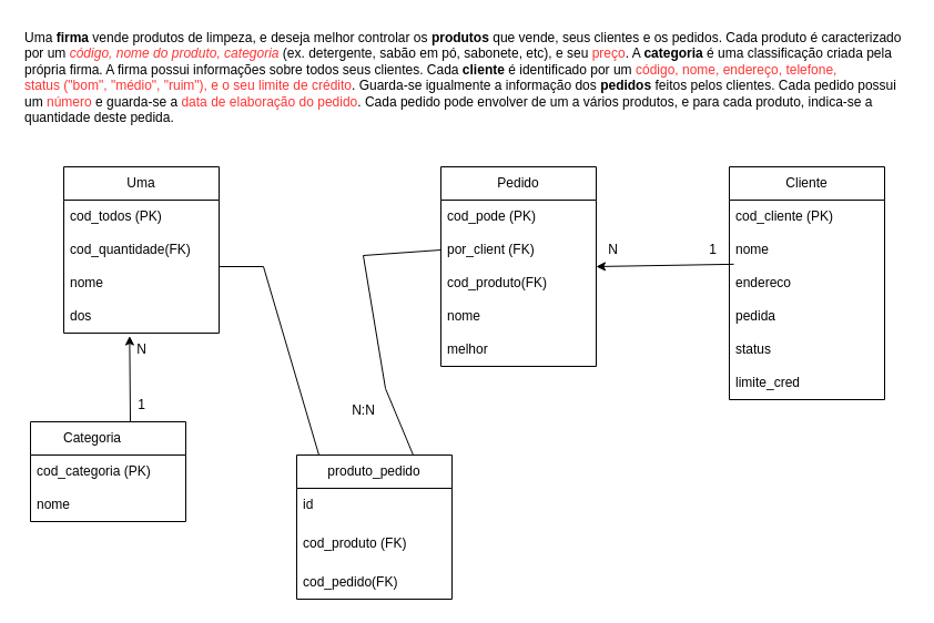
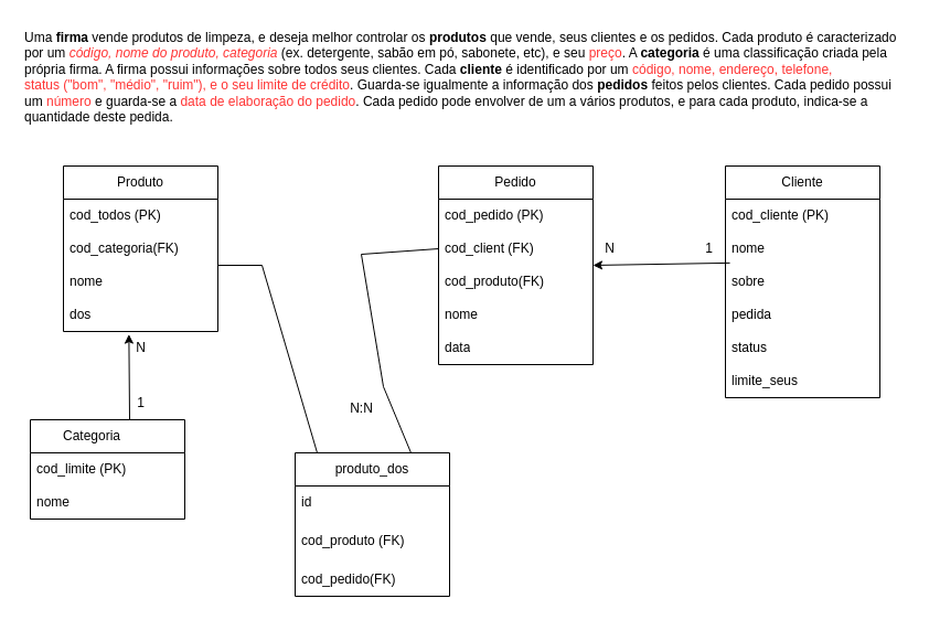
- <mxCell id="3" value="&lt;font color=&quot;#000000&quot;&gt;Uma&lt;/font&gt;" style="swimlane;fontStyle=0;childLayout=stackLayout;horizontal=1;startSize=30;horizontalStack=0;resizeParent=1;resizeParentMax=0;resizeLast=0;collapsible=1;marginBottom=0;whiteSpace=wrap;html=1;fontColor=#FF3333;" parent="1" vertex="1"><mxGeometry x="57" y="150" width="140" height="150" as="geometry" /></mxCell>
+ <mxCell id="3" value="&lt;font color=&quot;#000000&quot;&gt;Produto&lt;/font&gt;" style="swimlane;fontStyle=0;childLayout=stackLayout;horizontal=1;startSize=30;horizontalStack=0;resizeParent=1;resizeParentMax=0;resizeLast=0;collapsible=1;marginBottom=0;whiteSpace=wrap;html=1;fontColor=#FF3333;" parent="1" vertex="1"><mxGeometry x="57" y="150" width="140" height="150" as="geometry" /></mxCell>
- <mxCell id="9" value="cod_pode (PK)&lt;span style=&quot;white-space: pre;&quot;&gt;&#09;&lt;/span&gt;" style="text;strokeColor=none;fillColor=none;align=left;verticalAlign=middle;spacingLeft=4;spacingRight=4;overflow=hidden;points=[[0,0.5],[1,0.5]];portConstraint=eastwest;rotatable=0;whiteSpace=wrap;html=1;fontColor=#000000;" parent="8" vertex="1"><mxGeometry y="30" width="140" height="30" as="geometry" /></mxCell>
+ <mxCell id="9" value="cod_pedido (PK)&lt;span style=&quot;white-space: pre;&quot;&gt;&#09;&lt;/span&gt;" style="text;strokeColor=none;fillColor=none;align=left;verticalAlign=middle;spacingLeft=4;spacingRight=4;overflow=hidden;points=[[0,0.5],[1,0.5]];portConstraint=eastwest;rotatable=0;whiteSpace=wrap;html=1;fontColor=#000000;" parent="8" vertex="1"><mxGeometry y="30" width="140" height="30" as="geometry" /></mxCell>
- <mxCell id="5" value="cod_quantidade(FK)" style="text;strokeColor=none;fillColor=none;align=left;verticalAlign=middle;spacingLeft=4;spacingRight=4;overflow=hidden;points=[[0,0.5],[1,0.5]];portConstraint=eastwest;rotatable=0;whiteSpace=wrap;html=1;fontColor=#000000;" parent="3" vertex="1"><mxGeometry y="60" width="140" height="30" as="geometry" /></mxCell>
+ <mxCell id="5" value="cod_categoria(FK)" style="text;strokeColor=none;fillColor=none;align=left;verticalAlign=middle;spacingLeft=4;spacingRight=4;overflow=hidden;points=[[0,0.5],[1,0.5]];portConstraint=eastwest;rotatable=0;whiteSpace=wrap;html=1;fontColor=#000000;" parent="3" vertex="1"><mxGeometry y="60" width="140" height="30" as="geometry" /></mxCell>
- <mxCell id="10" value="por_client (FK)" style="text;strokeColor=none;fillColor=none;align=left;verticalAlign=middle;spacingLeft=4;spacingRight=4;overflow=hidden;points=[[0,0.5],[1,0.5]];portConstraint=eastwest;rotatable=0;whiteSpace=wrap;html=1;fontColor=#000000;" parent="8" vertex="1"><mxGeometry y="60" width="140" height="30" as="geometry" /></mxCell>
+ <mxCell id="10" value="cod_client (FK)" style="text;strokeColor=none;fillColor=none;align=left;verticalAlign=middle;spacingLeft=4;spacingRight=4;overflow=hidden;points=[[0,0.5],[1,0.5]];portConstraint=eastwest;rotatable=0;whiteSpace=wrap;html=1;fontColor=#000000;" parent="8" vertex="1"><mxGeometry y="60" width="140" height="30" as="geometry" /></mxCell>
- <mxCell id="17" value="endereco" style="text;strokeColor=none;fillColor=none;align=left;verticalAlign=middle;spacingLeft=4;spacingRight=4;overflow=hidden;points=[[0,0.5],[1,0.5]];portConstraint=eastwest;rotatable=0;whiteSpace=wrap;html=1;fontColor=#000000;" parent="14" vertex="1"><mxGeometry y="90" width="140" height="30" as="geometry" /></mxCell>
+ <mxCell id="17" value="sobre" style="text;strokeColor=none;fillColor=none;align=left;verticalAlign=middle;spacingLeft=4;spacingRight=4;overflow=hidden;points=[[0,0.5],[1,0.5]];portConstraint=eastwest;rotatable=0;whiteSpace=wrap;html=1;fontColor=#000000;" parent="14" vertex="1"><mxGeometry y="90" width="140" height="30" as="geometry" /></mxCell>
- <mxCell id="13" value="melhor" style="text;strokeColor=none;fillColor=none;align=left;verticalAlign=middle;spacingLeft=4;spacingRight=4;overflow=hidden;points=[[0,0.5],[1,0.5]];portConstraint=eastwest;rotatable=0;whiteSpace=wrap;html=1;fontColor=#000000;" parent="8" vertex="1"><mxGeometry y="150" width="140" height="30" as="geometry" /></mxCell>
+ <mxCell id="13" value="data" style="text;strokeColor=none;fillColor=none;align=left;verticalAlign=middle;spacingLeft=4;spacingRight=4;overflow=hidden;points=[[0,0.5],[1,0.5]];portConstraint=eastwest;rotatable=0;whiteSpace=wrap;html=1;fontColor=#000000;" parent="8" vertex="1"><mxGeometry y="150" width="140" height="30" as="geometry" /></mxCell>
- <mxCell id="20" value="limite_cred" style="text;strokeColor=none;fillColor=none;align=left;verticalAlign=middle;spacingLeft=4;spacingRight=4;overflow=hidden;points=[[0,0.5],[1,0.5]];portConstraint=eastwest;rotatable=0;whiteSpace=wrap;html=1;fontColor=#000000;" parent="14" vertex="1"><mxGeometry y="180" width="140" height="30" as="geometry" /></mxCell>
+ <mxCell id="20" value="limite_seus" style="text;strokeColor=none;fillColor=none;align=left;verticalAlign=middle;spacingLeft=4;spacingRight=4;overflow=hidden;points=[[0,0.5],[1,0.5]];portConstraint=eastwest;rotatable=0;whiteSpace=wrap;html=1;fontColor=#000000;" parent="14" vertex="1"><mxGeometry y="180" width="140" height="30" as="geometry" /></mxCell>
- <mxCell id="22" value="cod_categoria (PK)&lt;span style=&quot;white-space: pre;&quot;&gt;&#09;&lt;/span&gt;" style="text;strokeColor=none;fillColor=none;align=left;verticalAlign=middle;spacingLeft=4;spacingRight=4;overflow=hidden;points=[[0,0.5],[1,0.5]];portConstraint=eastwest;rotatable=0;whiteSpace=wrap;html=1;fontColor=#000000;" parent="21" vertex="1"><mxGeometry y="30" width="140" height="30" as="geometry" /></mxCell>
+ <mxCell id="22" value="cod_limite (PK)&lt;span style=&quot;white-space: pre;&quot;&gt;&#09;&lt;/span&gt;" style="text;strokeColor=none;fillColor=none;align=left;verticalAlign=middle;spacingLeft=4;spacingRight=4;overflow=hidden;points=[[0,0.5],[1,0.5]];portConstraint=eastwest;rotatable=0;whiteSpace=wrap;html=1;fontColor=#000000;" parent="21" vertex="1"><mxGeometry y="30" width="140" height="30" as="geometry" /></mxCell>
- <mxCell id="31" value="&lt;font color=&quot;#000000&quot;&gt;produto_pedido&lt;/font&gt;" style="swimlane;fontStyle=0;childLayout=stackLayout;horizontal=1;startSize=30;horizontalStack=0;resizeParent=1;resizeParentMax=0;resizeLast=0;collapsible=1;marginBottom=0;whiteSpace=wrap;html=1;fontColor=#FF3333;" parent="1" vertex="1"><mxGeometry x="267" y="410" width="140" height="130" as="geometry" /></mxCell>
+ <mxCell id="31" value="&lt;font color=&quot;#000000&quot;&gt;produto_dos&lt;/font&gt;" style="swimlane;fontStyle=0;childLayout=stackLayout;horizontal=1;startSize=30;horizontalStack=0;resizeParent=1;resizeParentMax=0;resizeLast=0;collapsible=1;marginBottom=0;whiteSpace=wrap;html=1;fontColor=#FF3333;" parent="1" vertex="1"><mxGeometry x="267" y="410" width="140" height="130" as="geometry" /></mxCell>
